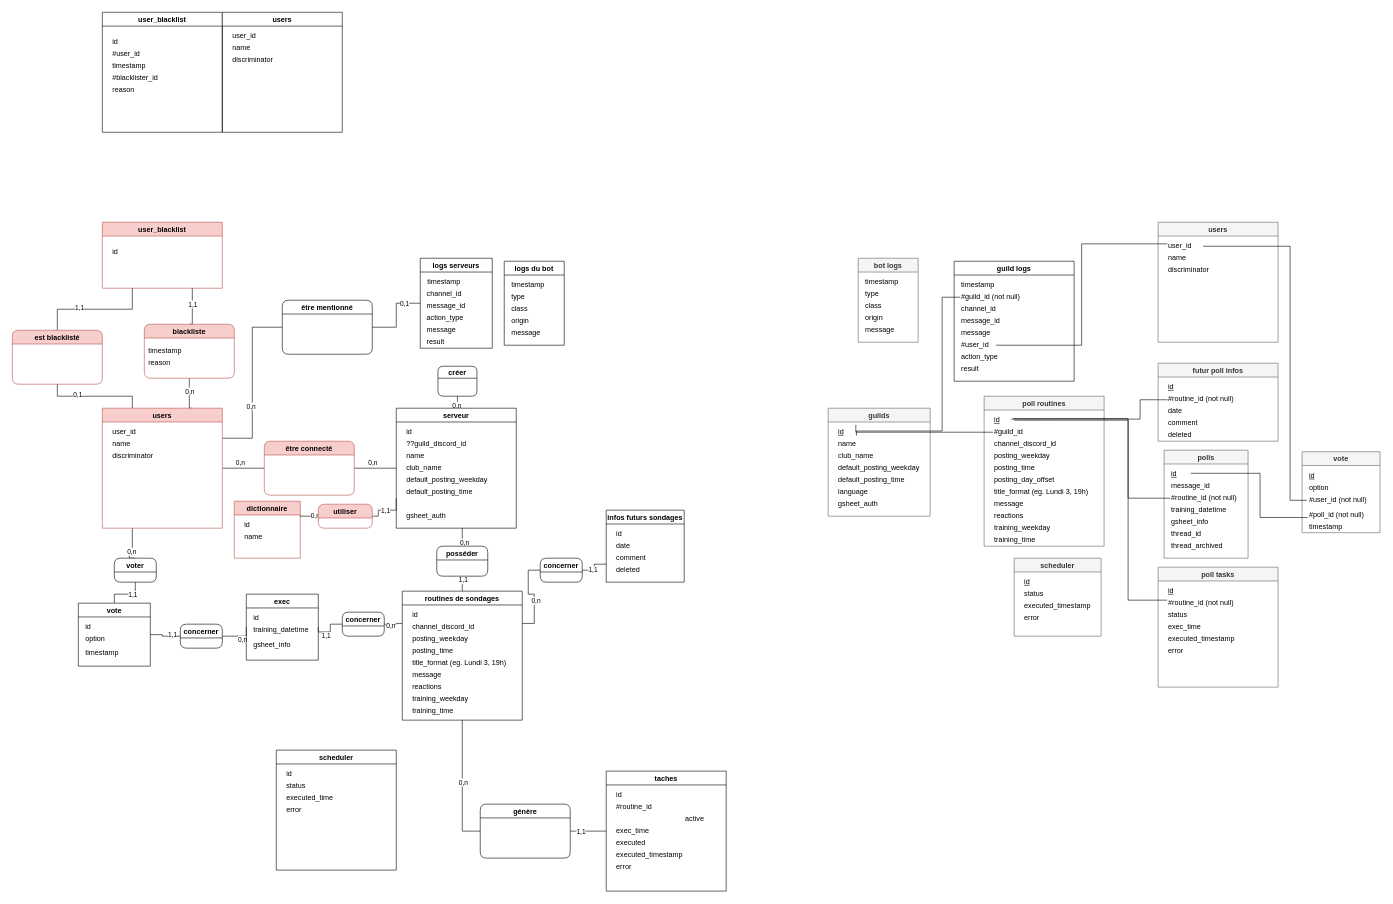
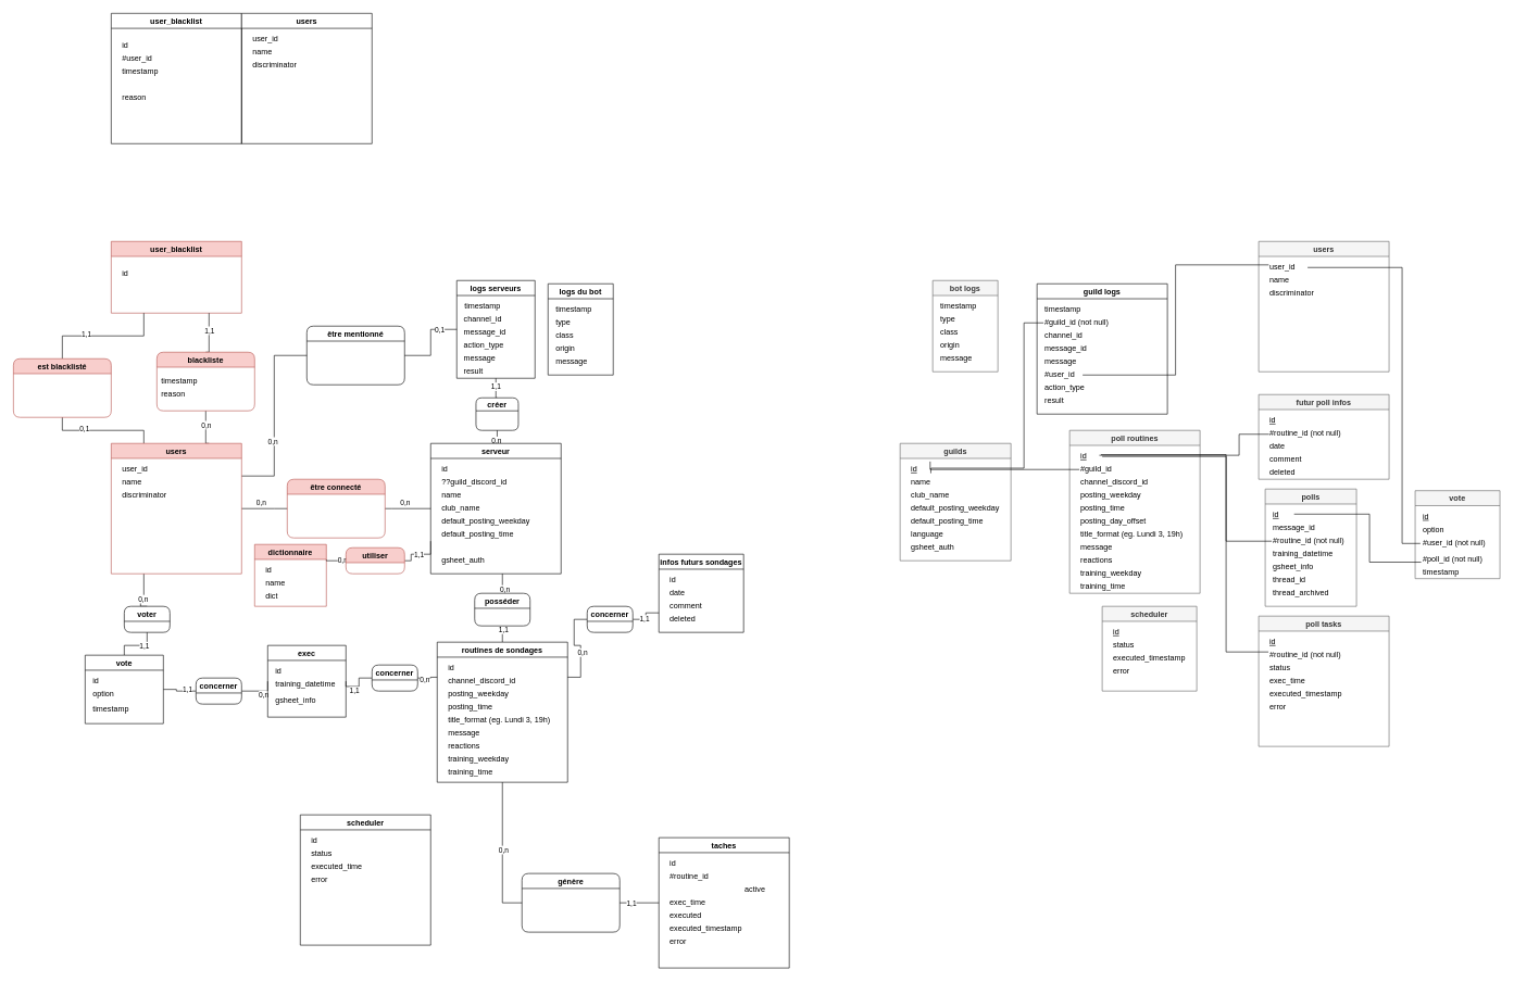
- <mxCell id="87" value="#blacklister_id" style="text;html=1;align=left;verticalAlign=middle;resizable=0;points=[];autosize=1;strokeColor=none;fillColor=none;" vertex="1" parent="84"><mxGeometry x="15" y="100" width="100" height="20" as="geometry" /></mxCell>
+ <mxCell id="123" style="edgeStyle=orthogonalEdgeStyle;rounded=0;orthogonalLoop=1;jettySize=auto;html=1;exitX=0.5;exitY=0;exitDx=0;exitDy=0;endArrow=none;endFill=0;entryX=0.5;entryY=1;entryDx=0;entryDy=0;" edge="1" parent="1" source="125" target="42"><mxGeometry relative="1" as="geometry"><mxPoint x="750" y="500" as="targetPoint" /></mxGeometry></mxCell>
+ <mxCell id="124" value="1,1" style="edgeLabel;html=1;align=center;verticalAlign=middle;resizable=0;points=[];" vertex="1" connectable="0" parent="123"><mxGeometry x="0.237" relative="1" as="geometry"><mxPoint x="-1" as="offset" /></mxGeometry></mxCell>
+ <mxCell id="116" value="dict" style="text;html=1;align=left;verticalAlign=middle;resizable=0;points=[];autosize=1;strokeColor=none;fillColor=none;" vertex="1" parent="114"><mxGeometry x="15" y="70" width="30" height="20" as="geometry" /></mxCell>
